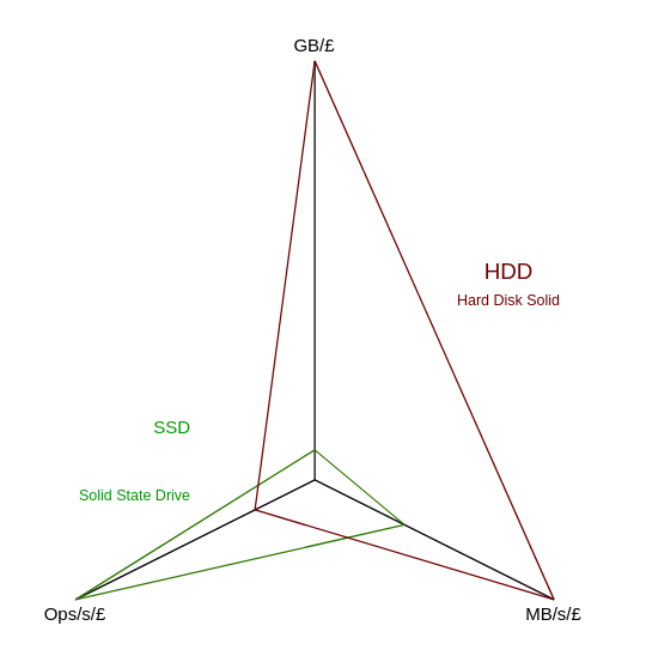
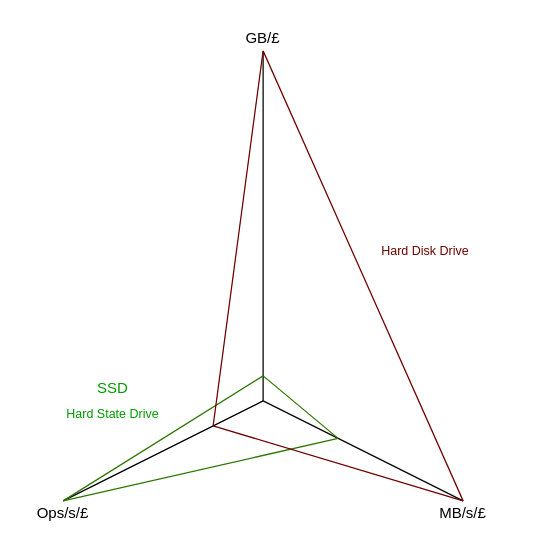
- <mxCell id="15" value="HDD" style="text;html=1;strokeColor=none;fillColor=none;align=center;verticalAlign=middle;whiteSpace=wrap;rounded=0;fontSize=15;fontColor=#6F0000;" vertex="1" parent="1"><mxGeometry x="300" y="170" width="80" height="20" as="geometry" /></mxCell>
- <mxCell id="16" value="Hard Disk Solid" style="text;html=1;strokeColor=none;fillColor=none;align=center;verticalAlign=middle;whiteSpace=wrap;rounded=0;fontSize=10;fontColor=#6F0000;" vertex="1" parent="1"><mxGeometry x="300" y="190" width="80" height="20" as="geometry" /></mxCell>
+ <mxCell id="16" value="Hard Disk Drive" style="text;html=1;strokeColor=none;fillColor=none;align=center;verticalAlign=middle;whiteSpace=wrap;rounded=0;fontSize=10;fontColor=#6F0000;" vertex="1" parent="1"><mxGeometry x="300" y="190" width="80" height="20" as="geometry" /></mxCell>
- <mxCell id="14" value="SSD" style="text;html=1;strokeColor=none;fillColor=none;align=center;verticalAlign=middle;whiteSpace=wrap;rounded=0;fontColor=#009900;" vertex="1" parent="1"><mxGeometry x="95" y="275" width="40" height="20" as="geometry" /></mxCell>
+ <mxCell id="14" value="SSD" style="text;html=1;strokeColor=none;fillColor=none;align=center;verticalAlign=middle;whiteSpace=wrap;rounded=0;fontColor=#009900;" vertex="1" parent="1"><mxGeometry x="70" y="300" width="40" height="20" as="geometry" /></mxCell>
- <mxCell id="17" value="Solid State Drive" style="text;html=1;strokeColor=none;fillColor=none;align=center;verticalAlign=middle;whiteSpace=wrap;rounded=0;fontSize=10;fontColor=#009900;" vertex="1" parent="1"><mxGeometry x="50" y="320" width="80" height="20" as="geometry" /></mxCell>
+ <mxCell id="17" value="Hard State Drive" style="text;html=1;strokeColor=none;fillColor=none;align=center;verticalAlign=middle;whiteSpace=wrap;rounded=0;fontSize=10;fontColor=#009900;" vertex="1" parent="1"><mxGeometry x="50" y="320" width="80" height="20" as="geometry" /></mxCell>
